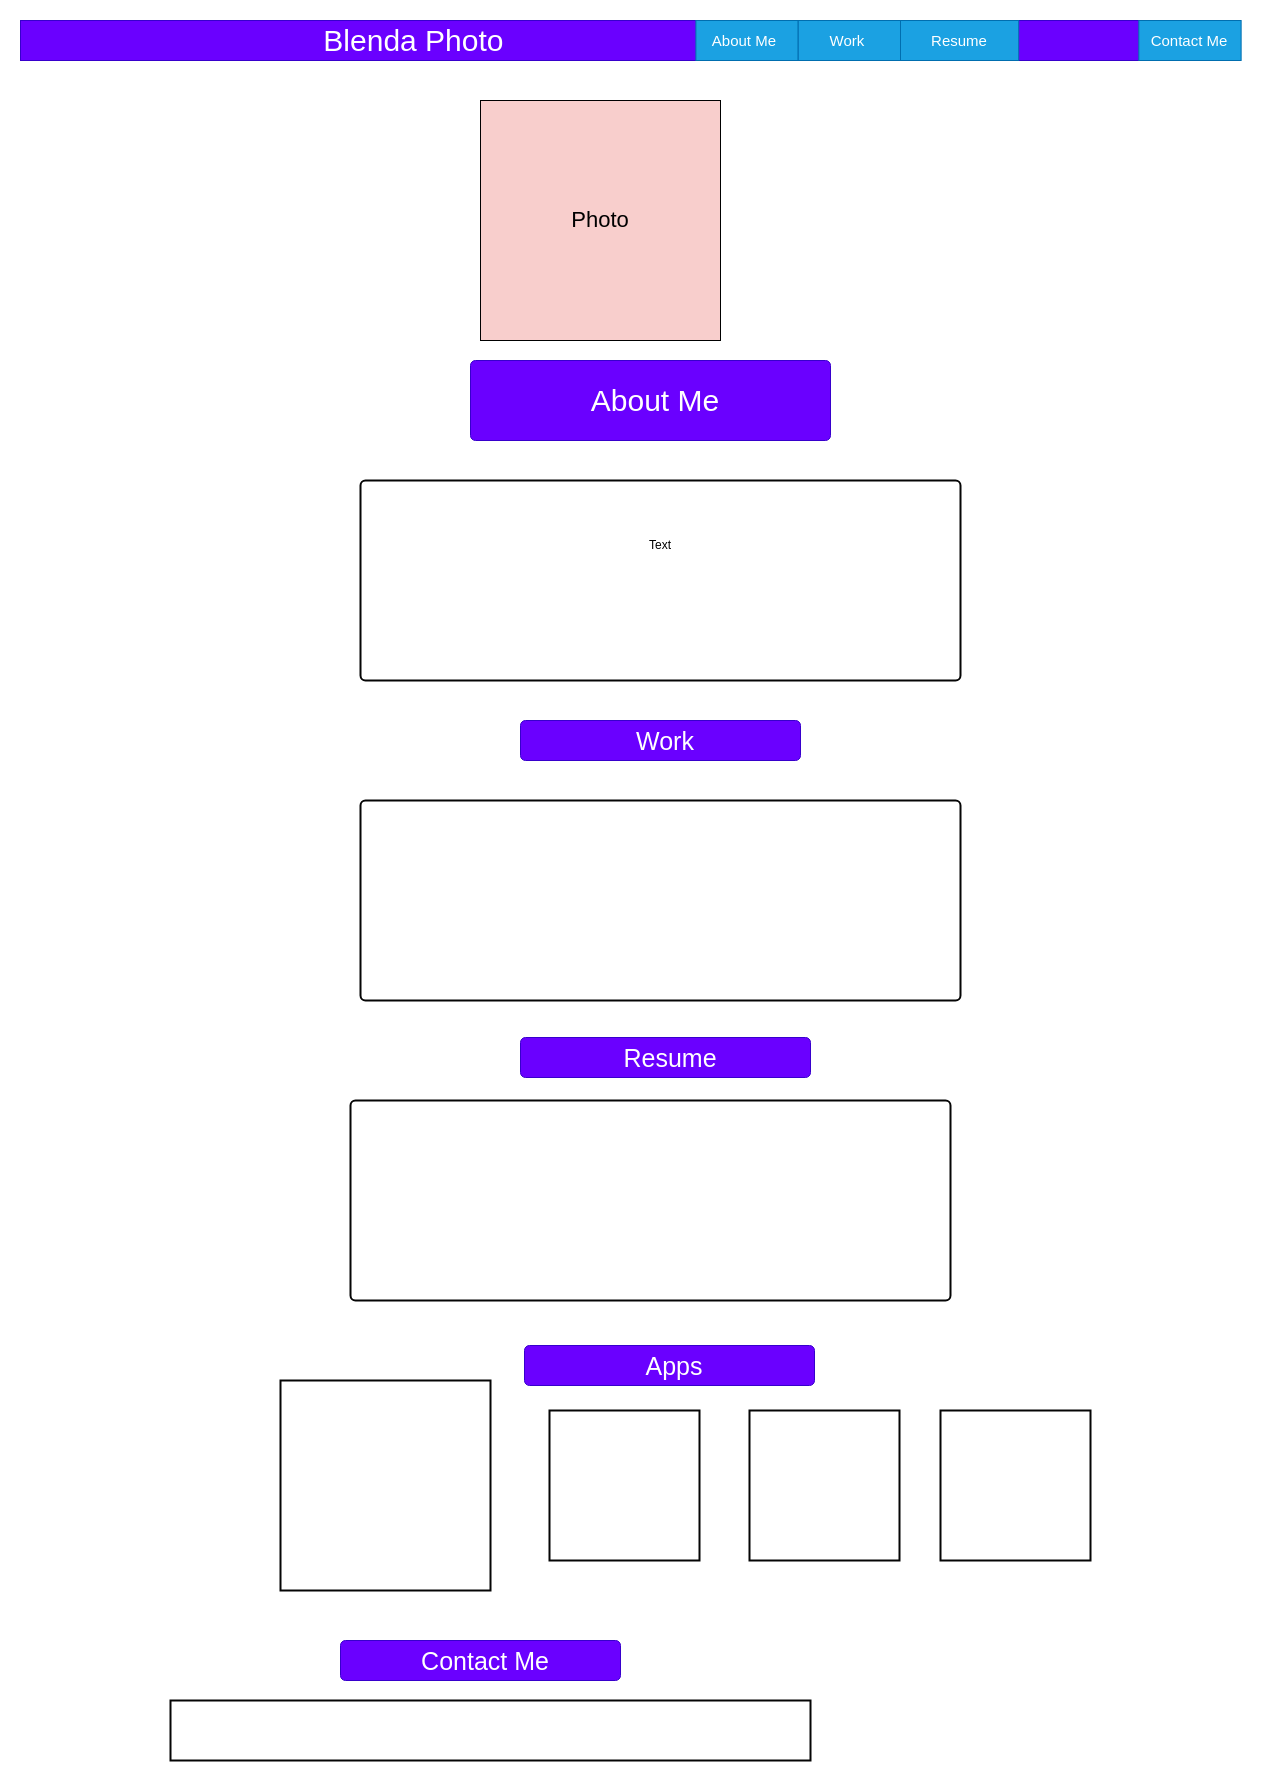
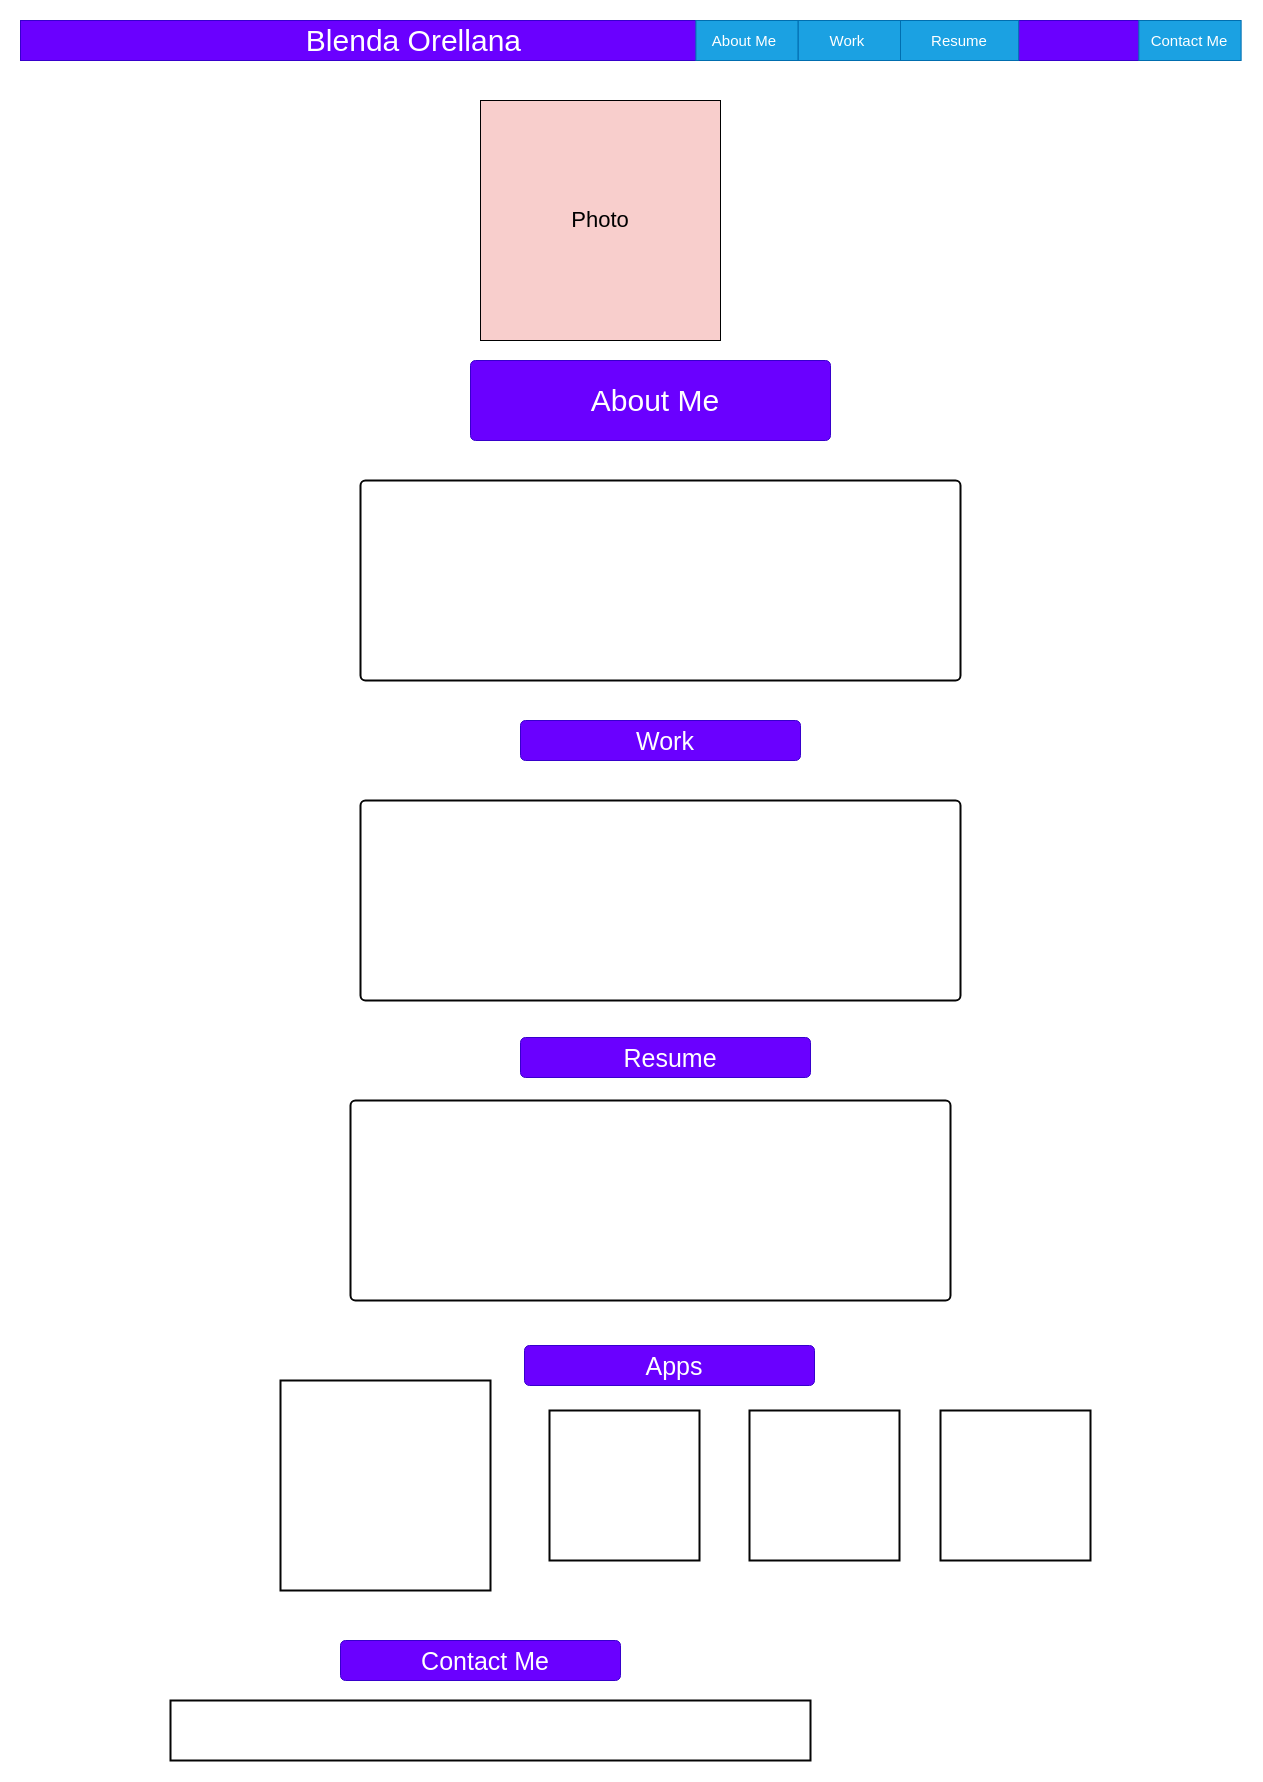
- <mxCell id="3" value="&lt;font style=&quot;font-size: 30px&quot;&gt;Blenda Photo&lt;/font&gt;&amp;nbsp;" style="html=1;shadow=0;dashed=0;fillColor=#6a00ff;strokeColor=#3700CC;shape=mxgraph.bootstrap.rect;fontColor=#ffffff;fontSize=22;whiteSpace=wrap;" parent="2" vertex="1"><mxGeometry width="793.0" height="40" as="geometry" /></mxCell>
+ <mxCell id="3" value="&lt;font style=&quot;font-size: 30px&quot;&gt;Blenda Orellana&lt;/font&gt;&amp;nbsp;" style="html=1;shadow=0;dashed=0;fillColor=#6a00ff;strokeColor=#3700CC;shape=mxgraph.bootstrap.rect;fontColor=#ffffff;fontSize=22;whiteSpace=wrap;" parent="2" vertex="1"><mxGeometry width="793.0" height="40" as="geometry" /></mxCell>
- <mxCell id="14" value="Text" style="text;html=1;strokeColor=none;fillColor=none;align=center;verticalAlign=middle;whiteSpace=wrap;rounded=0;" vertex="1" parent="11"><mxGeometry x="290" y="175" width="40" height="20" as="geometry" /></mxCell>
